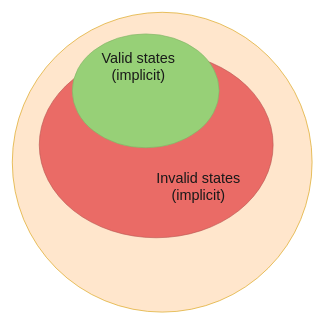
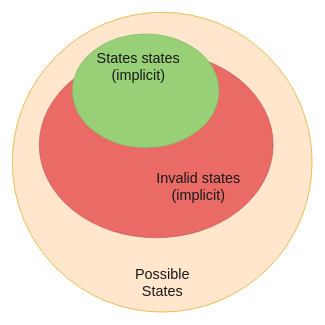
- <mxCell id="8" value="Valid states&lt;br&gt;(implicit)" style="text;fontSize=24;align=center;verticalAlign=middle;html=1;fontColor=#191919;" vertex="1" parent="1"><mxGeometry x="135" y="76" width="190" height="70" as="geometry" /></mxCell>
+ <mxCell id="8" value="States states&lt;br&gt;(implicit)" style="text;fontSize=24;align=center;verticalAlign=middle;html=1;fontColor=#191919;" vertex="1" parent="1"><mxGeometry x="135" y="76" width="190" height="70" as="geometry" /></mxCell>
+ <mxCell id="6" value="Possible&lt;br&gt;States" style="text;fontSize=24;align=center;verticalAlign=middle;html=1;fontColor=#191919;" vertex="1" parent="1"><mxGeometry x="175" y="436" width="190" height="70" as="geometry" /></mxCell>
